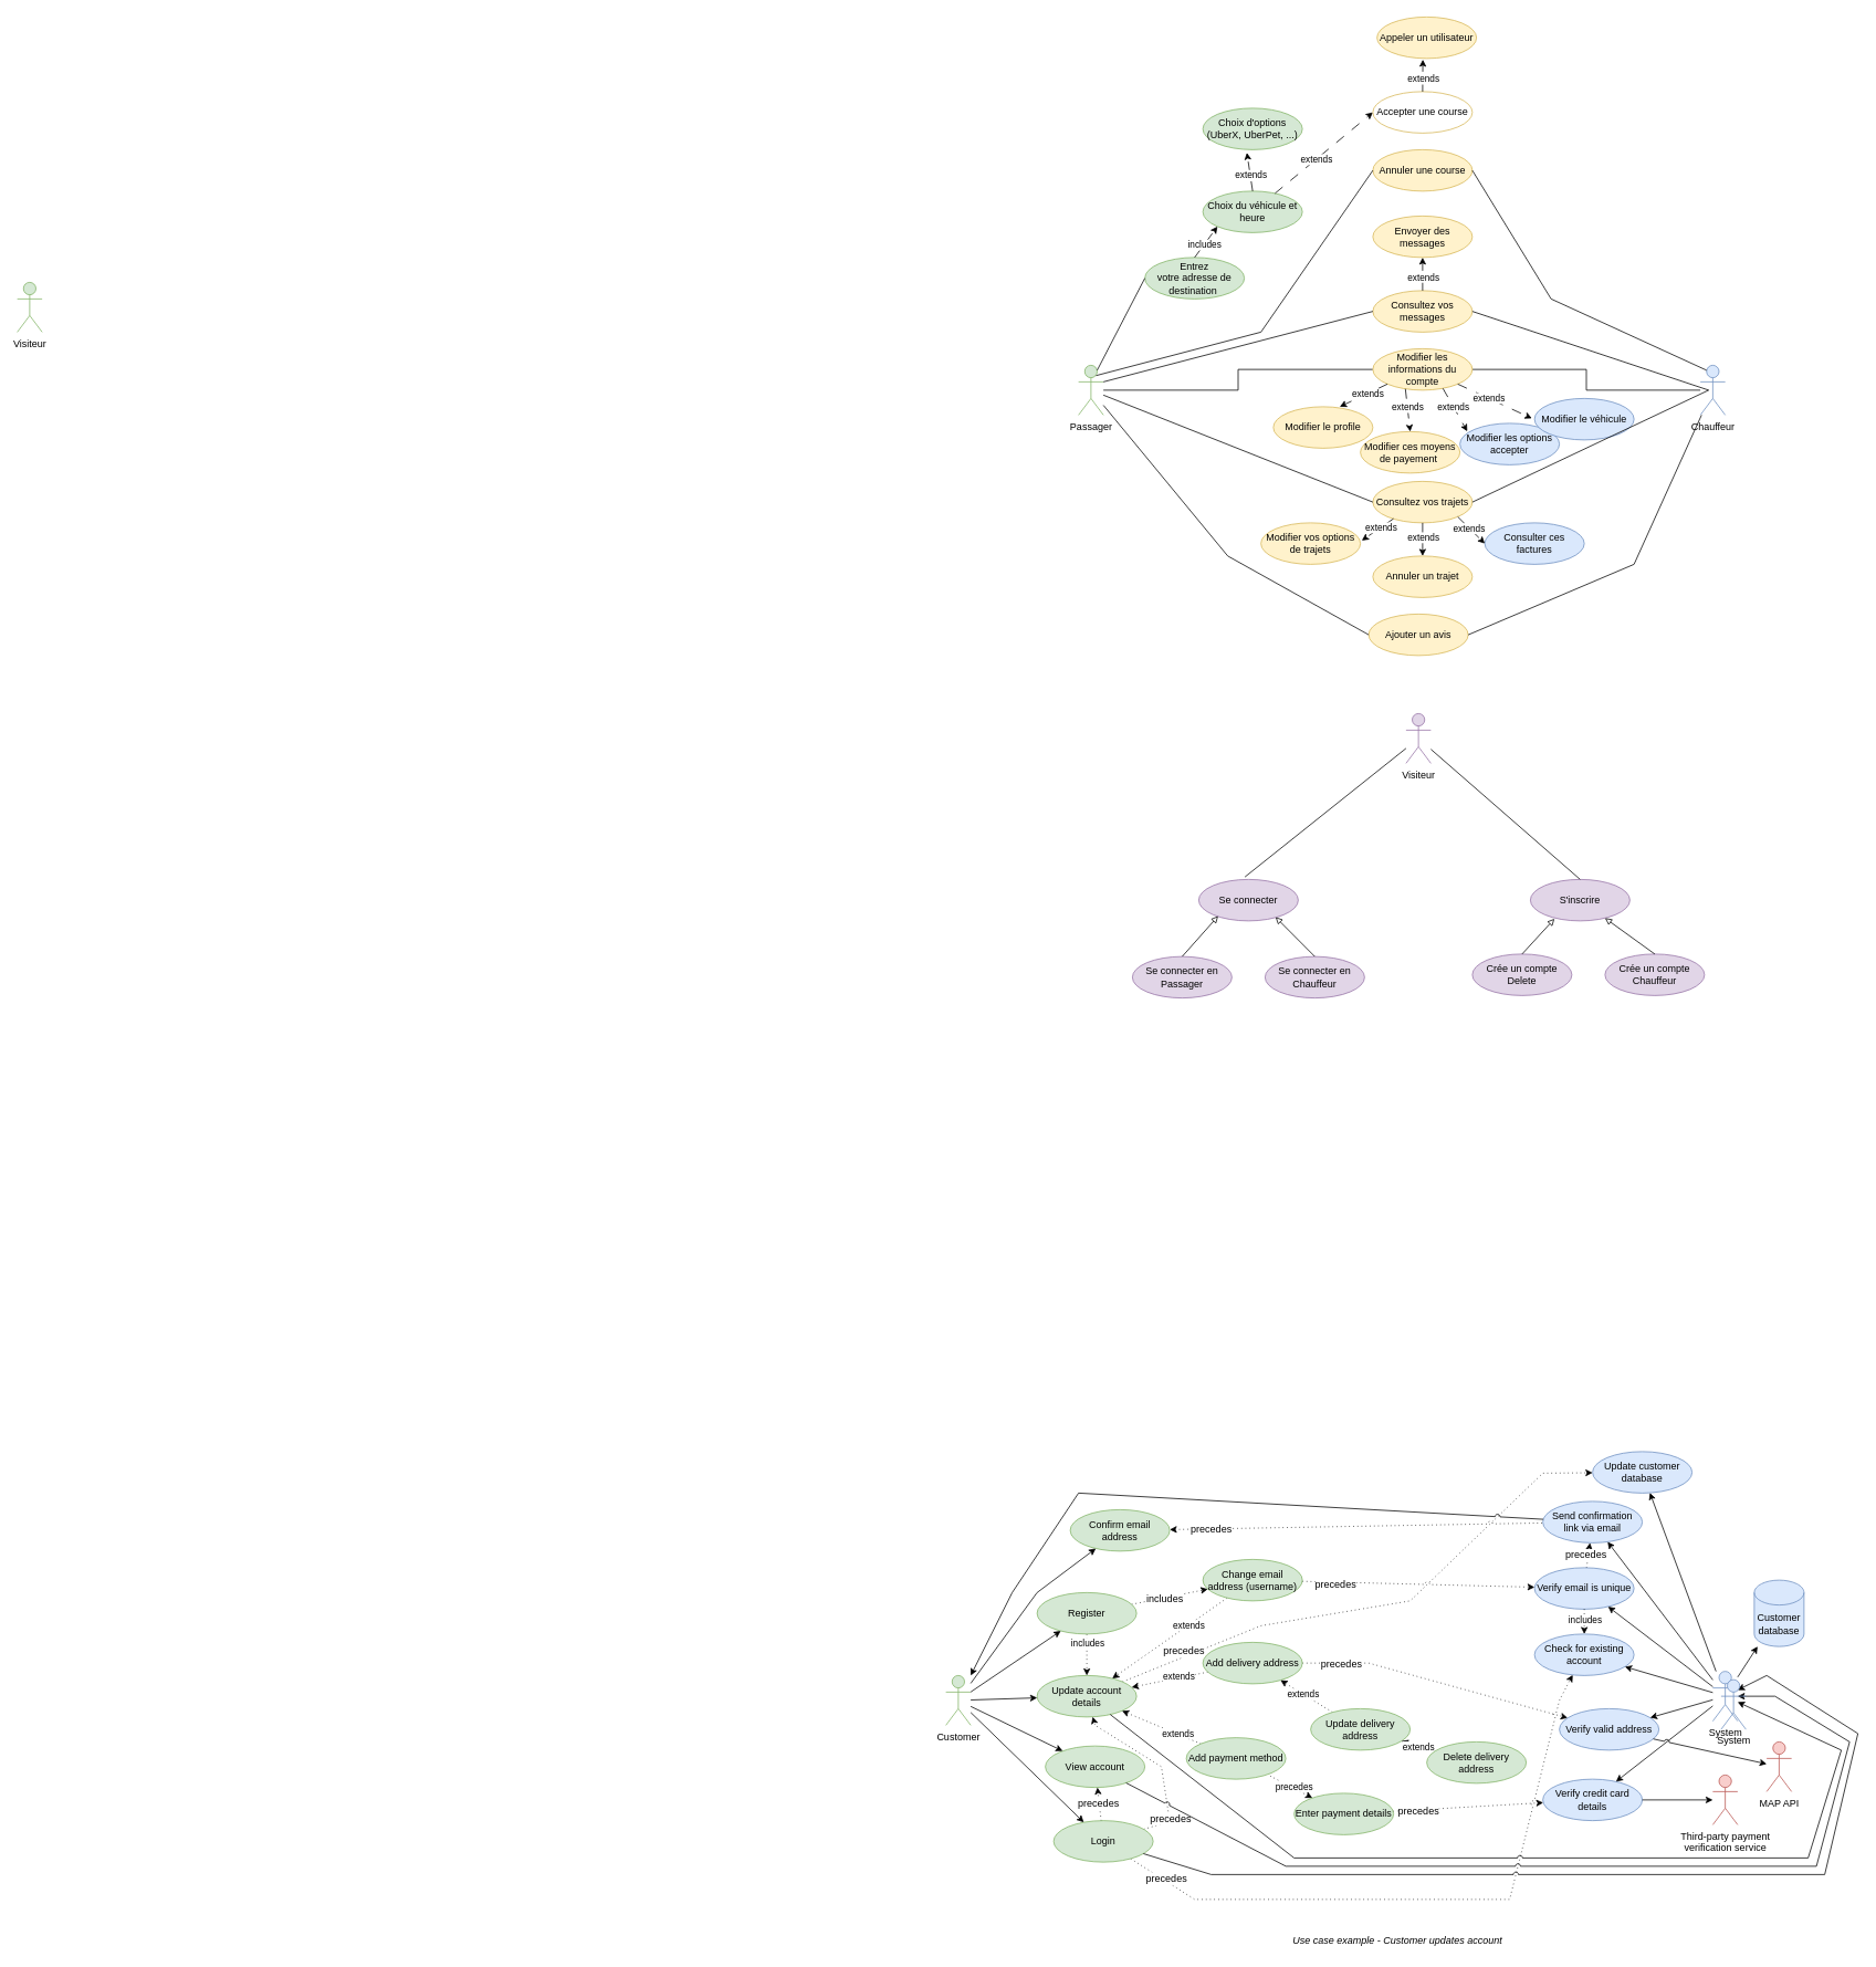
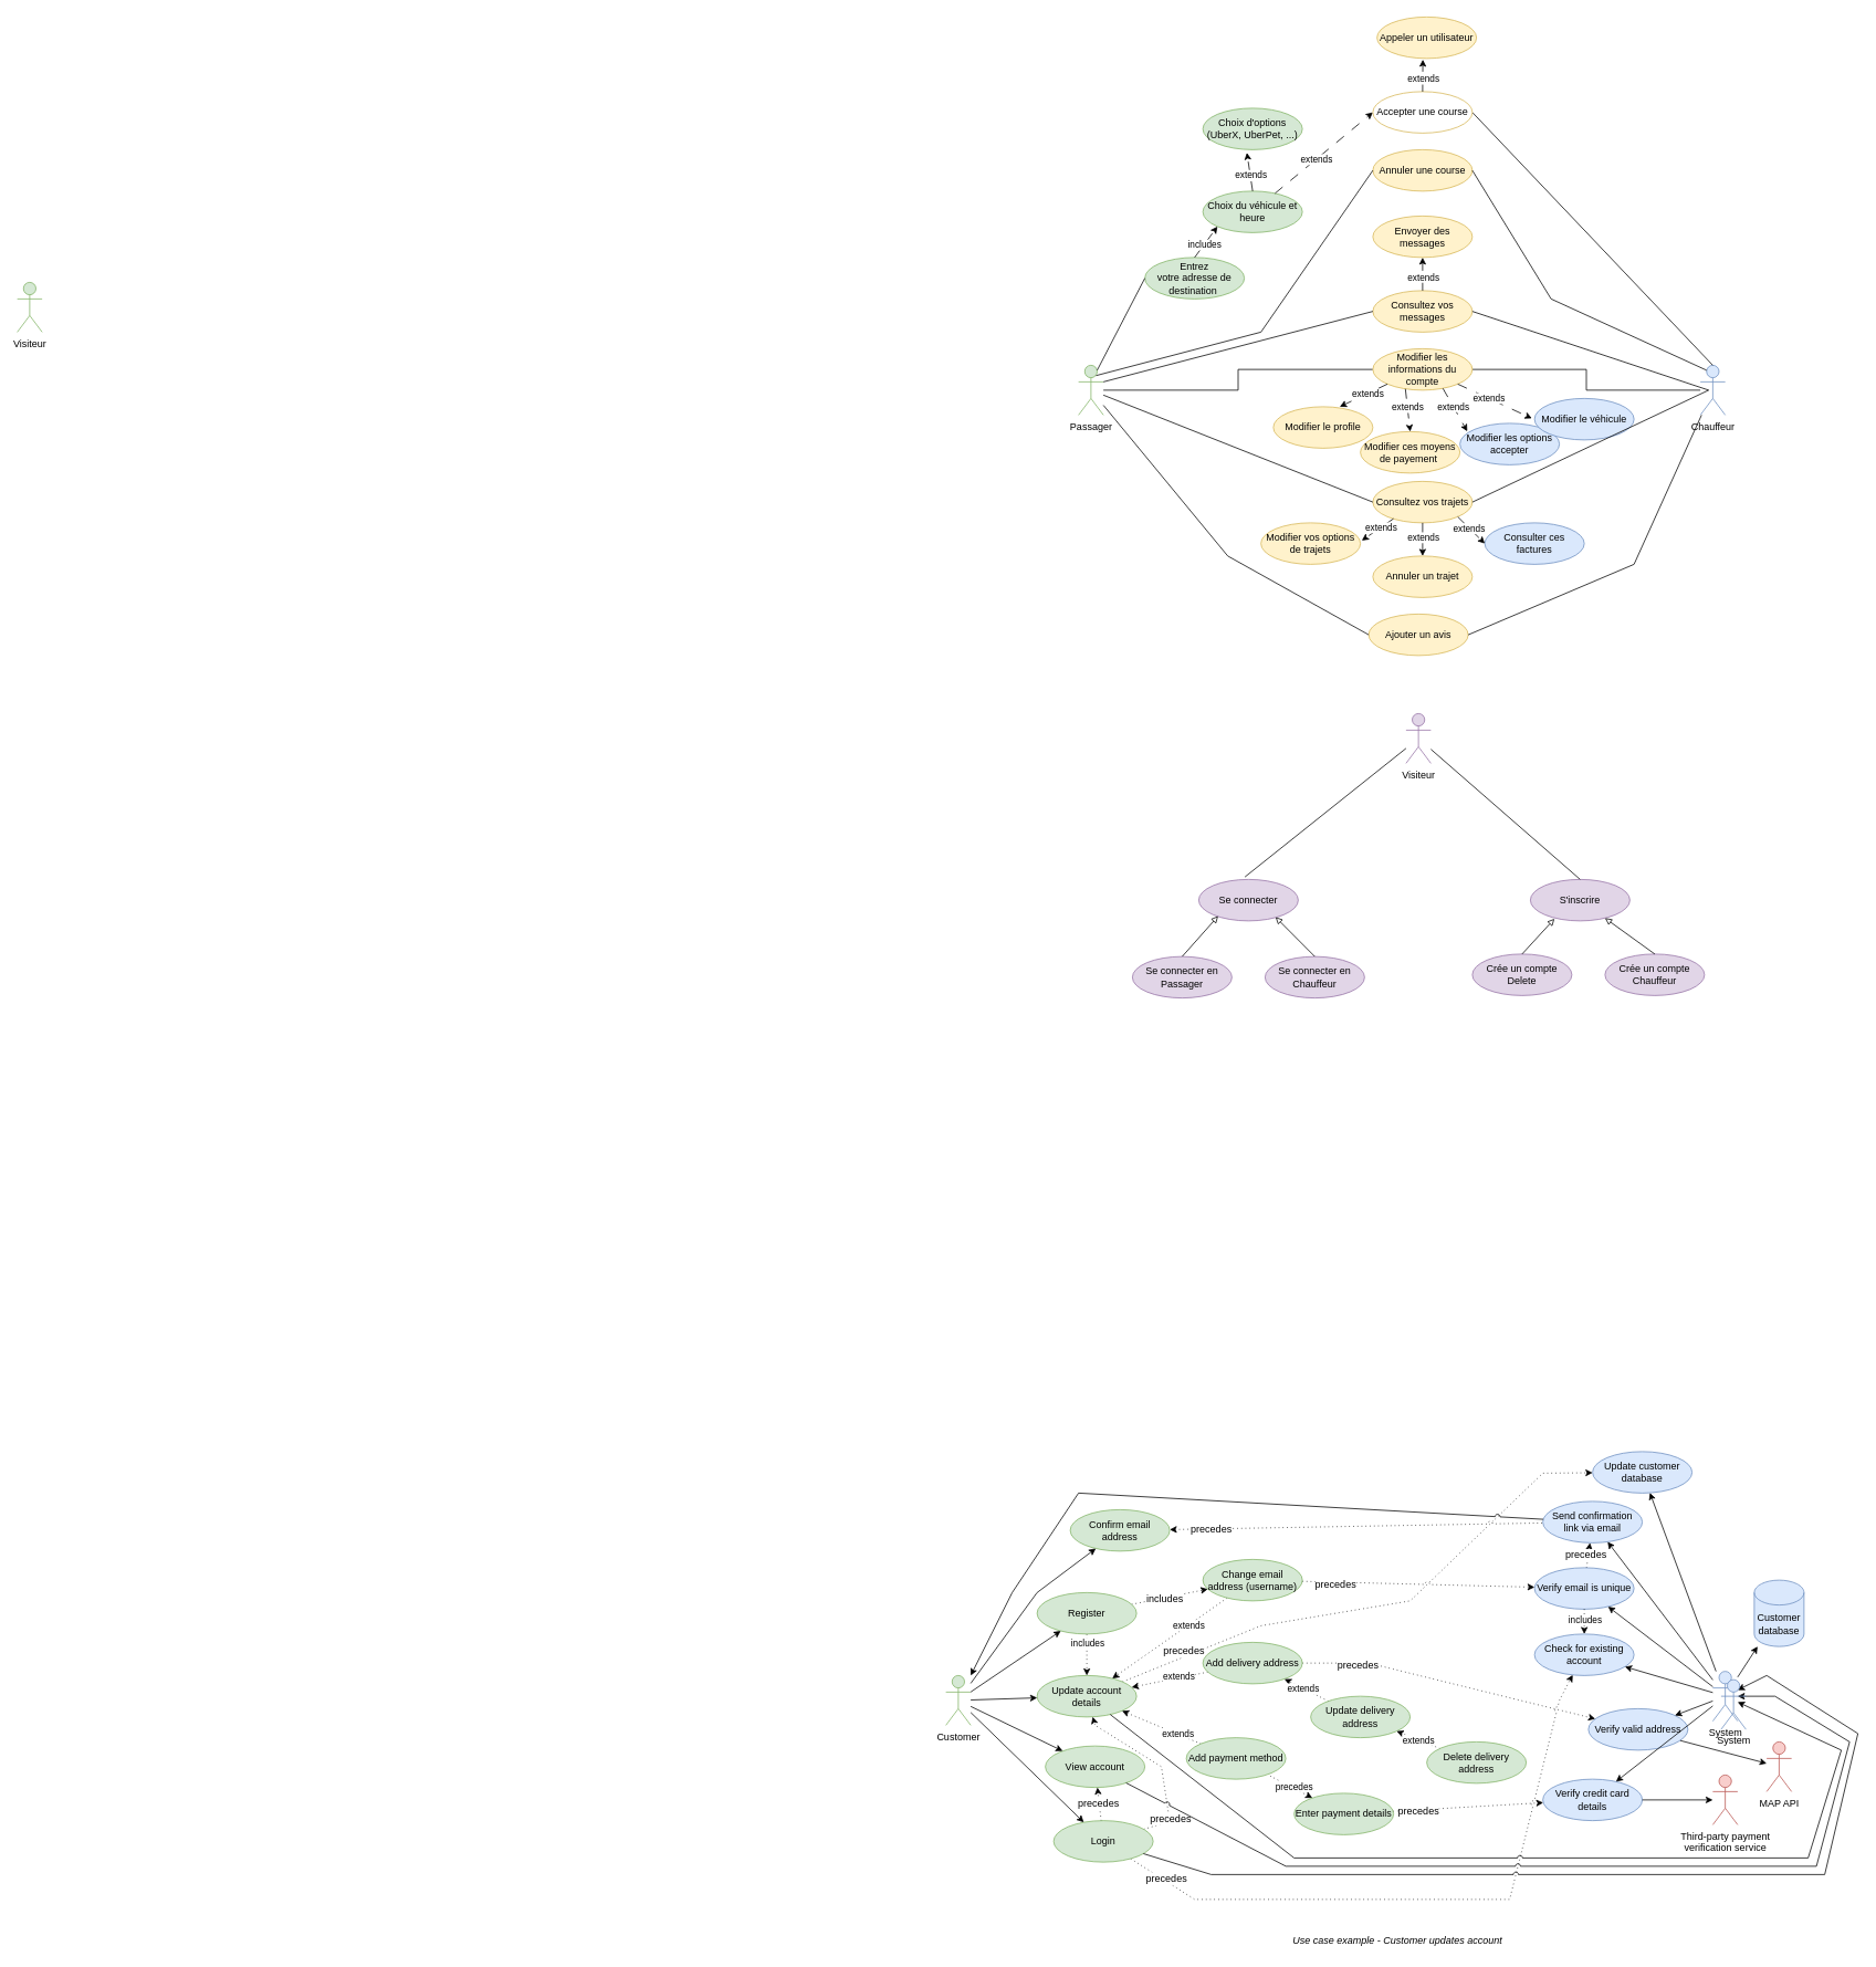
+ <mxCell id="112" value="" style="endArrow=none;html=1;rounded=0;exitX=0.5;exitY=0;exitDx=0;exitDy=0;exitPerimeter=0;entryX=1;entryY=0.5;entryDx=0;entryDy=0;" parent="1" source="3" target="119" edge="1"><mxGeometry width="50" height="50" relative="1" as="geometry"><mxPoint x="2115" y="415" as="sourcePoint" /><mxPoint x="1845" y="340" as="targetPoint" /></mxGeometry></mxCell>
- <mxCell id="17" value="Update delivery address" style="ellipse;whiteSpace=wrap;html=1;rounded=1;strokeWidth=1;fontSize=12;fillColor=#d5e8d4;strokeColor=#82b366;" parent="1" vertex="1"><mxGeometry x="1580" y="2060" width="120" height="50" as="geometry" /></mxCell>
+ <mxCell id="17" value="Update delivery address" style="ellipse;whiteSpace=wrap;html=1;rounded=1;strokeWidth=1;fontSize=12;fillColor=#d5e8d4;strokeColor=#82b366;" parent="1" vertex="1"><mxGeometry x="1580" y="2045" width="120" height="50" as="geometry" /></mxCell>
- <mxCell id="61" value="Verify valid address" style="ellipse;whiteSpace=wrap;html=1;rounded=1;strokeWidth=1;fontSize=12;fillColor=#dae8fc;strokeColor=#6c8ebf;" parent="1" vertex="1"><mxGeometry x="1880" y="2060" width="120" height="50" as="geometry" /></mxCell>
+ <mxCell id="61" value="Verify valid address" style="ellipse;whiteSpace=wrap;html=1;rounded=1;strokeWidth=1;fontSize=12;fillColor=#dae8fc;strokeColor=#6c8ebf;" parent="1" vertex="1"><mxGeometry x="1915" y="2060" width="120" height="50" as="geometry" /></mxCell>
